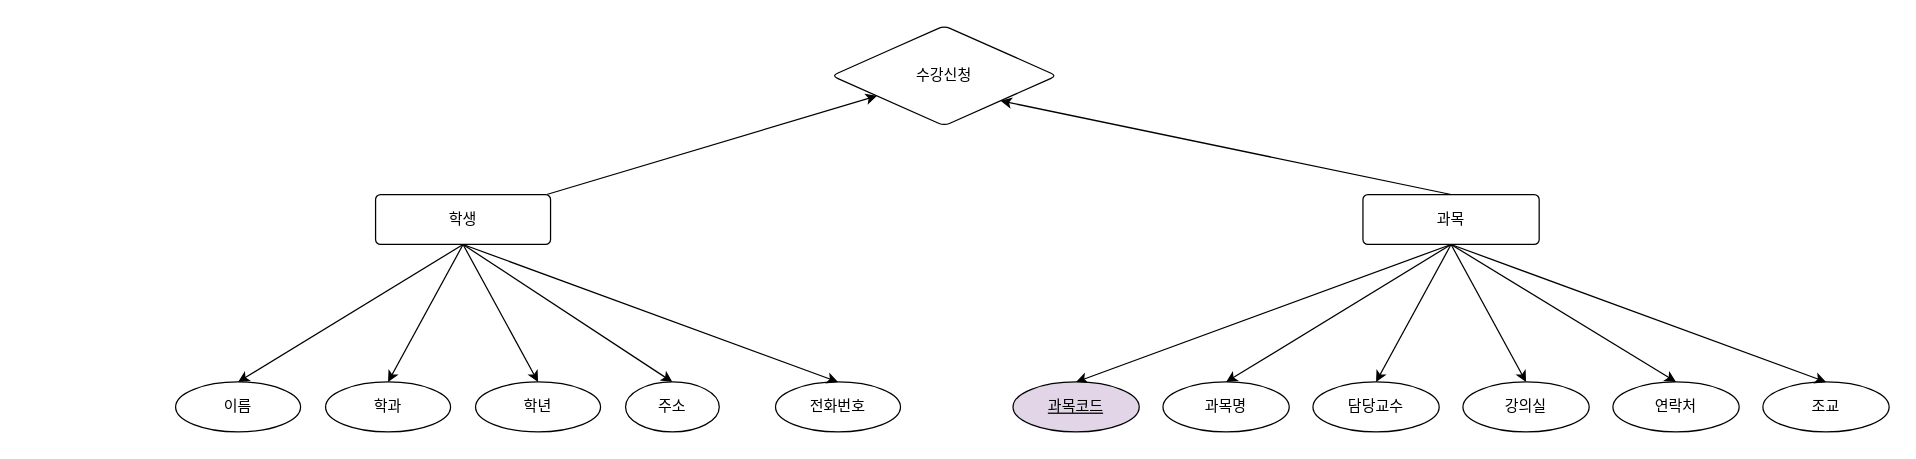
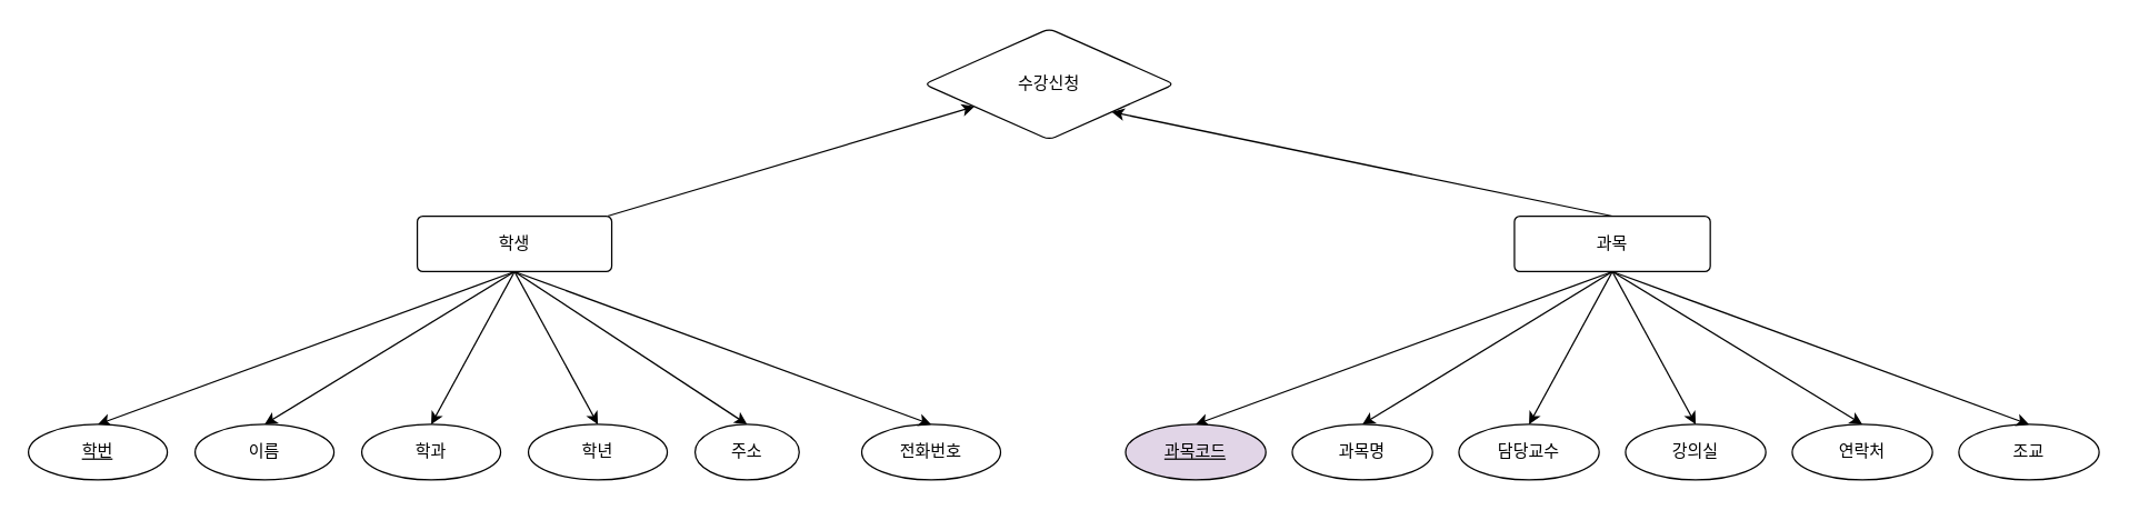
+ <mxCell id="2" style="rounded=0;orthogonalLoop=1;jettySize=auto;html=1;exitX=0.5;exitY=1;exitDx=0;exitDy=0;entryX=0.5;entryY=0;entryDx=0;entryDy=0;" parent="1" source="4" target="6" edge="1"><mxGeometry relative="1" as="geometry"><mxPoint x="330" y="205" as="sourcePoint" /></mxGeometry></mxCell>
+ <mxCell id="6" value="학번" style="ellipse;whiteSpace=wrap;html=1;align=center;fontStyle=4;" parent="1" vertex="1"><mxGeometry x="20" y="305" width="100" height="40" as="geometry" /></mxCell>
